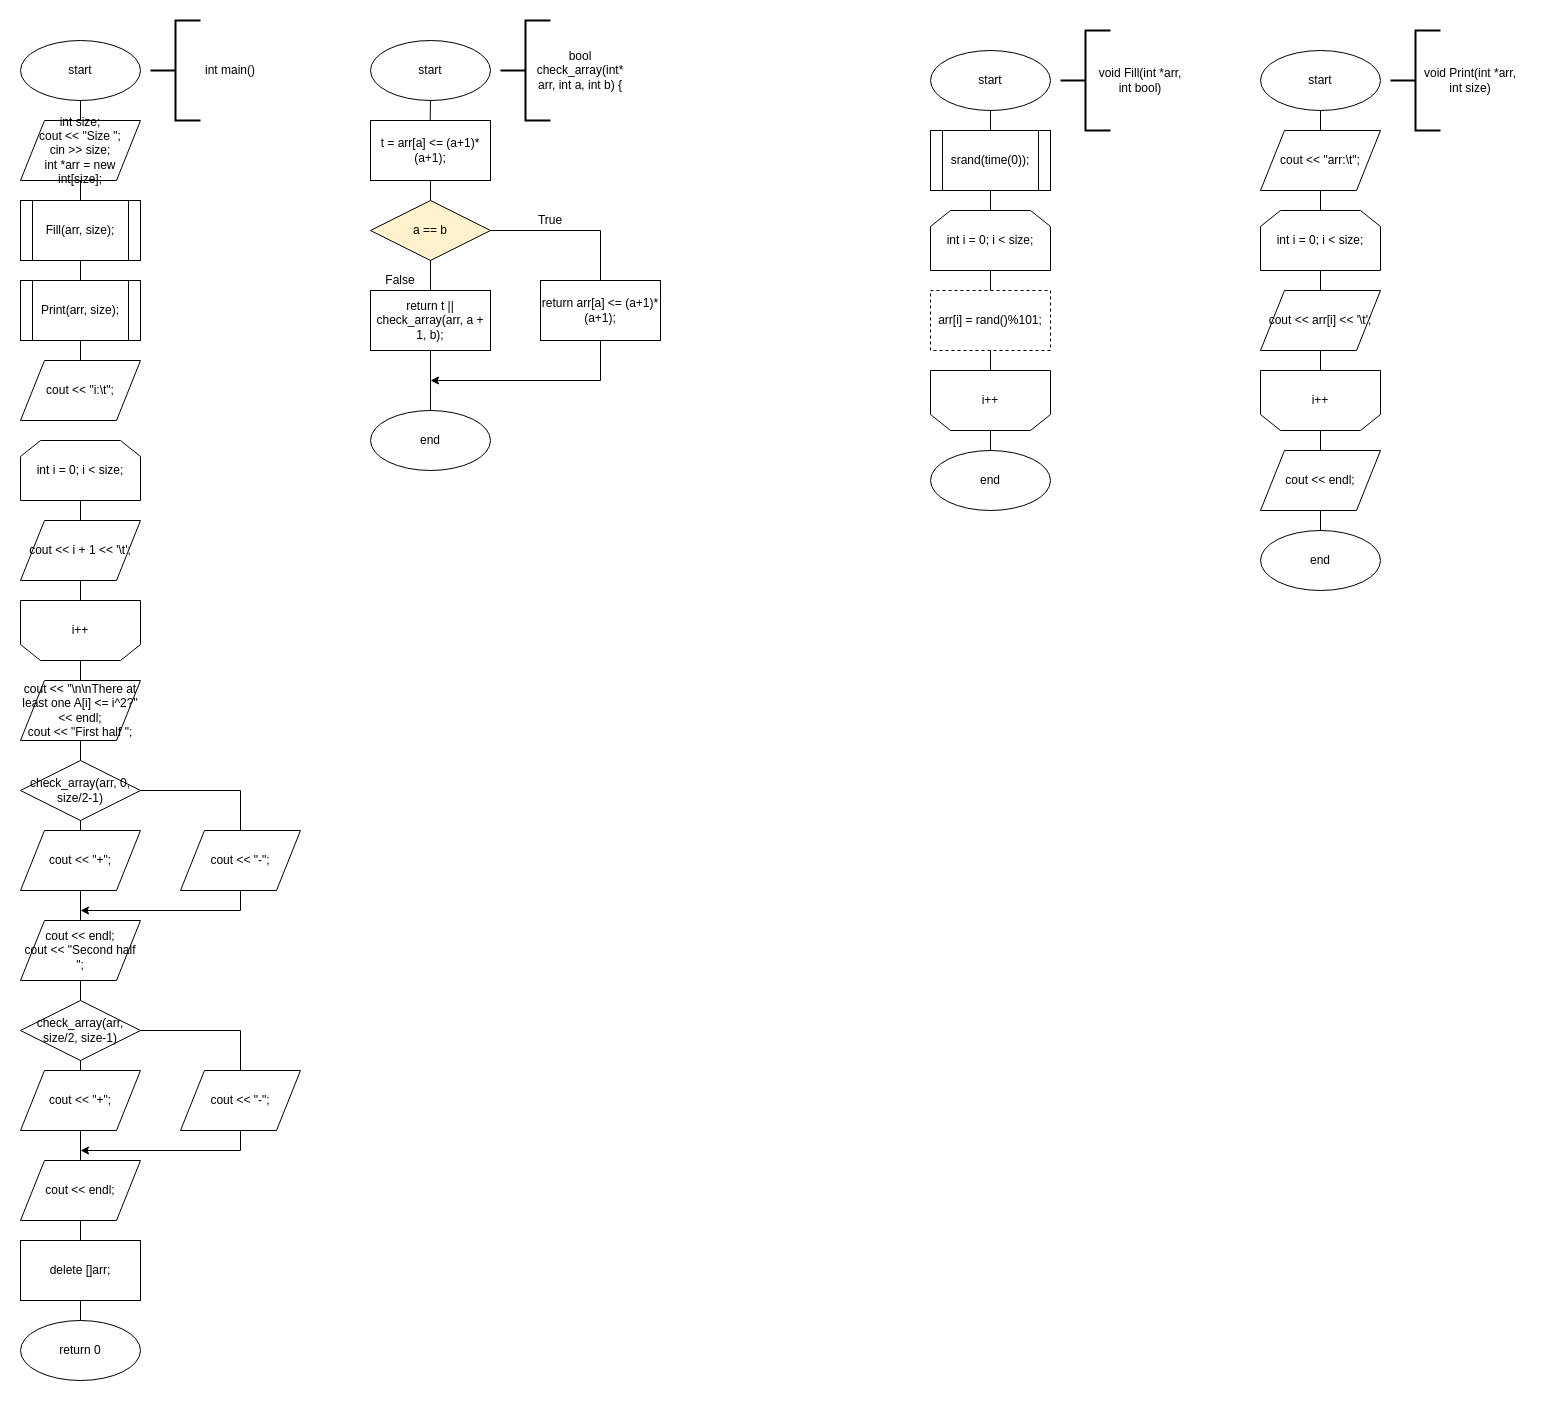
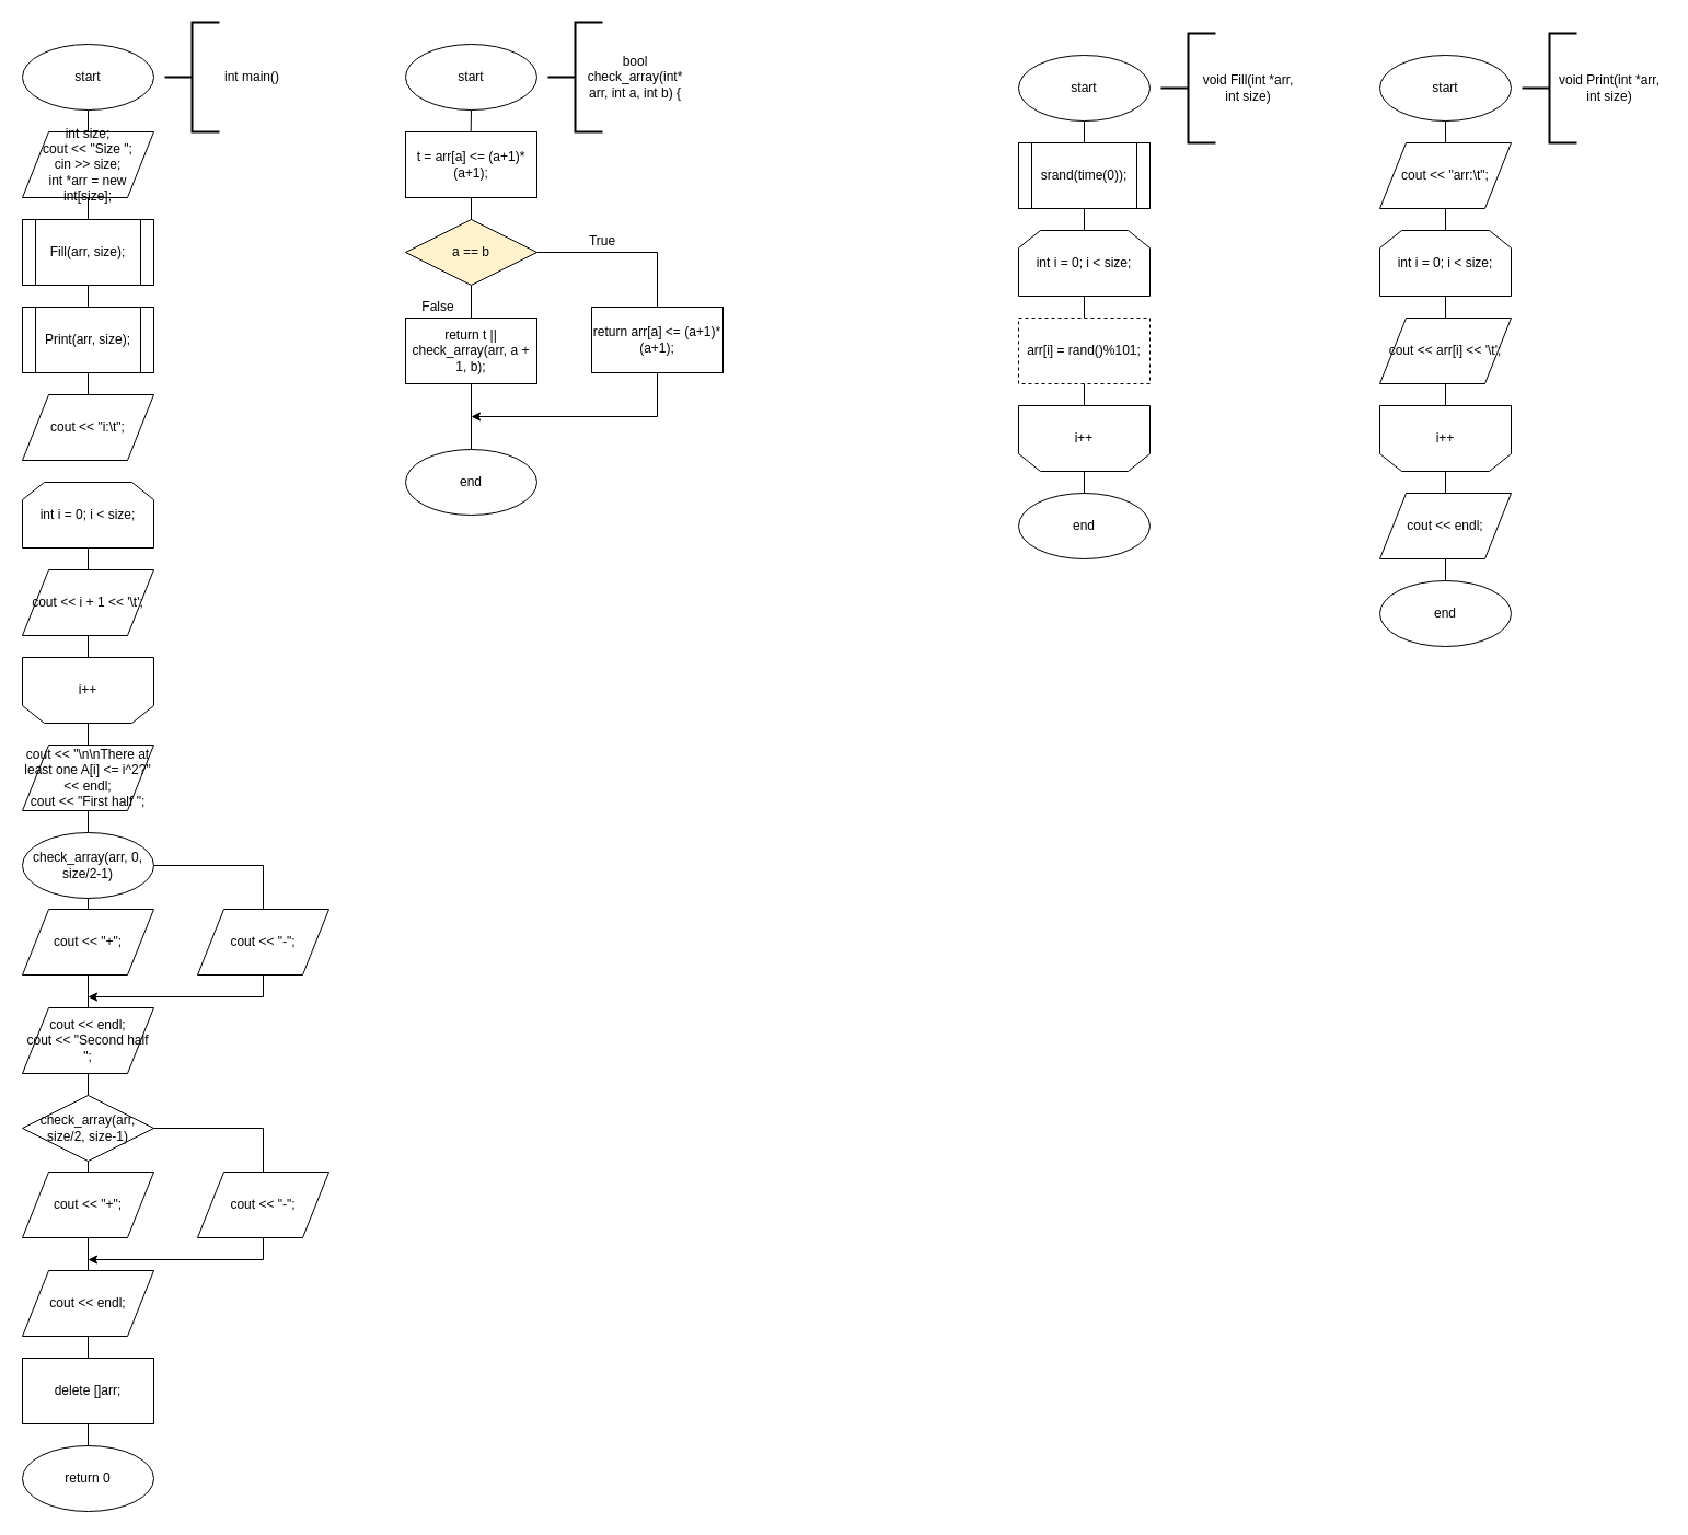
- <mxCell id="48" value="void Fill(int *arr, int bool)" style="text;html=1;strokeColor=none;fillColor=none;align=center;verticalAlign=middle;whiteSpace=wrap;rounded=0;" parent="1" vertex="1"><mxGeometry x="1090" y="30" width="100" height="100" as="geometry" /></mxCell>
+ <mxCell id="48" value="void Fill(int *arr, int size)" style="text;html=1;strokeColor=none;fillColor=none;align=center;verticalAlign=middle;whiteSpace=wrap;rounded=0;" parent="1" vertex="1"><mxGeometry x="1090" y="30" width="100" height="100" as="geometry" /></mxCell>
- <mxCell id="23" value="check_array(arr, 0, size/2-1)" style="rhombus;whiteSpace=wrap;html=1;" parent="1" vertex="1"><mxGeometry x="20" y="760" width="120" height="60" as="geometry" /></mxCell>
+ <mxCell id="23" value="check_array(arr, 0, size/2-1)" style="ellipse;whiteSpace=wrap;html=1;" parent="1" vertex="1"><mxGeometry x="20" y="760" width="120" height="60" as="geometry" /></mxCell>
